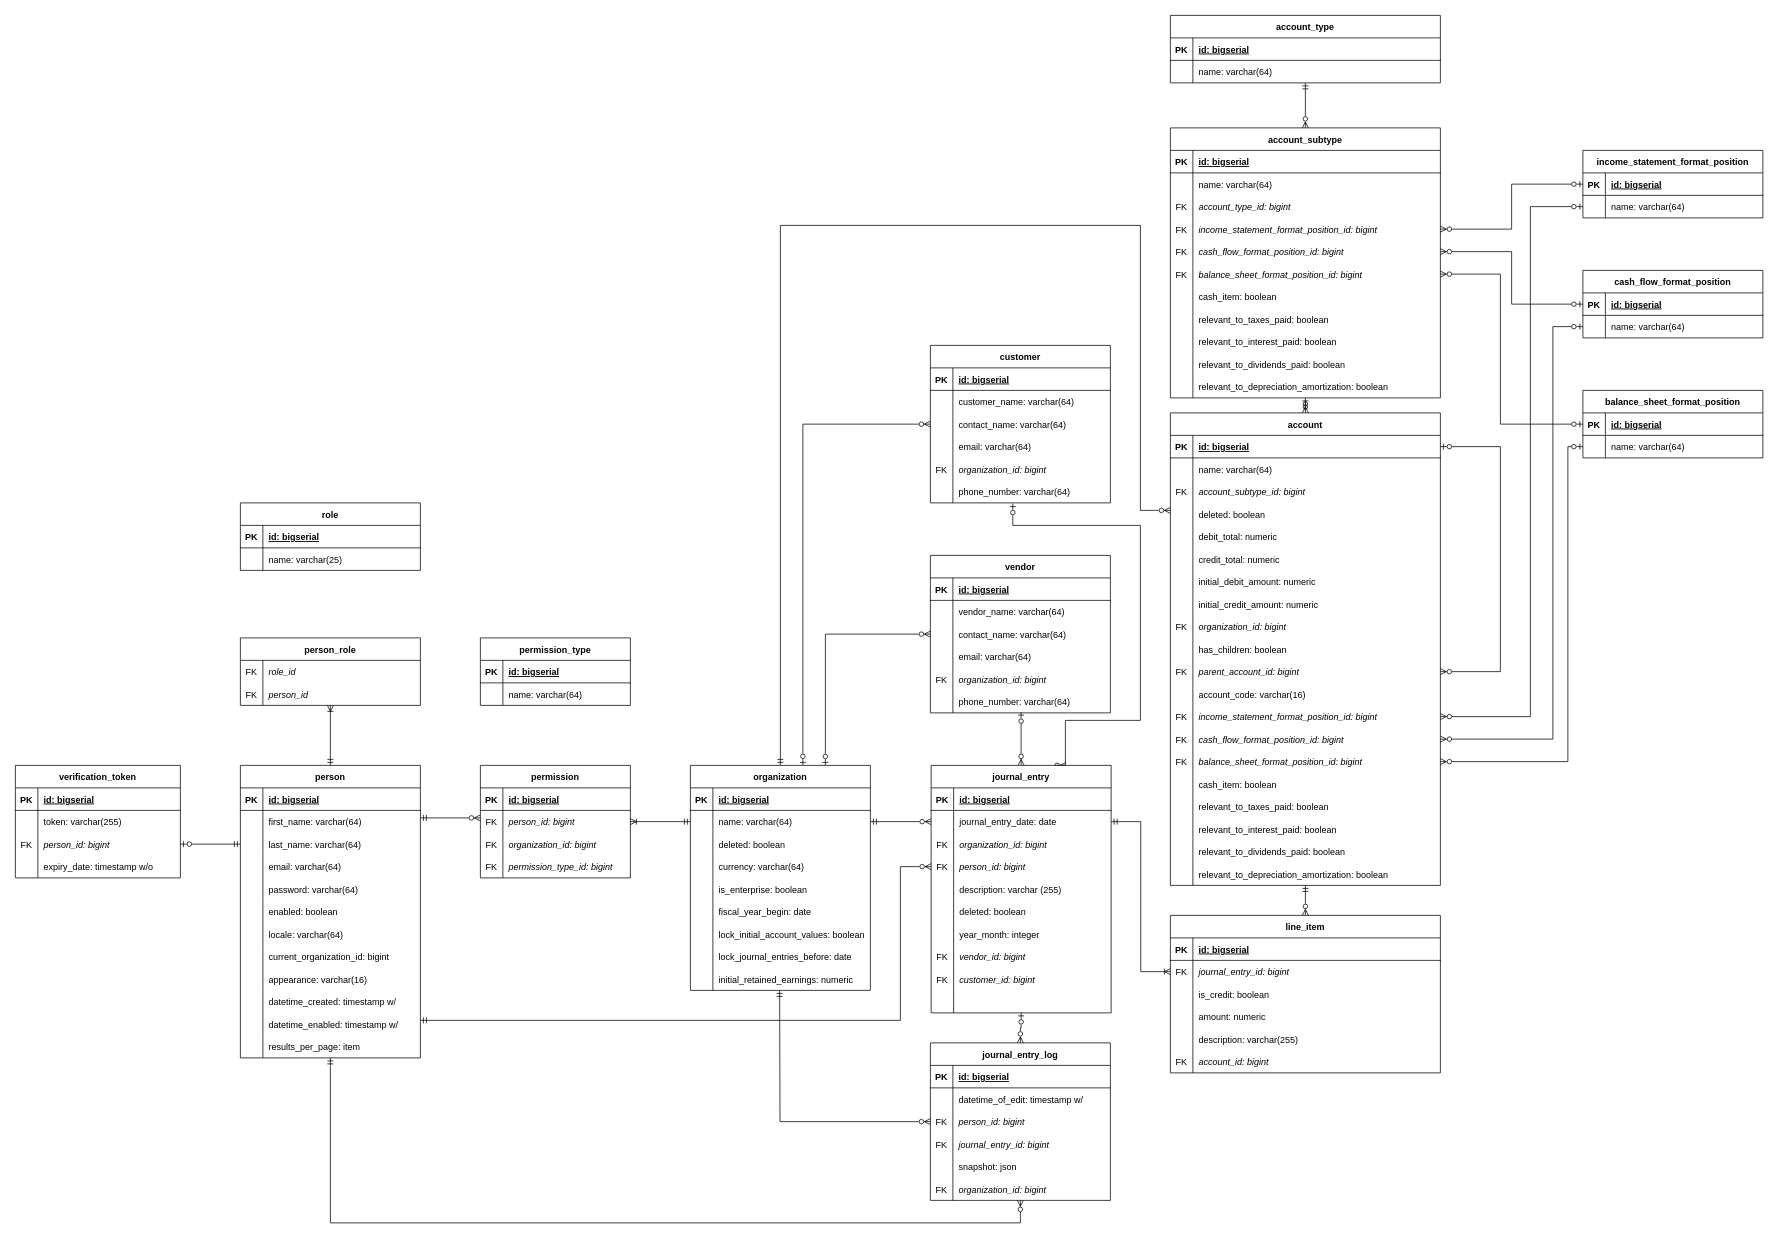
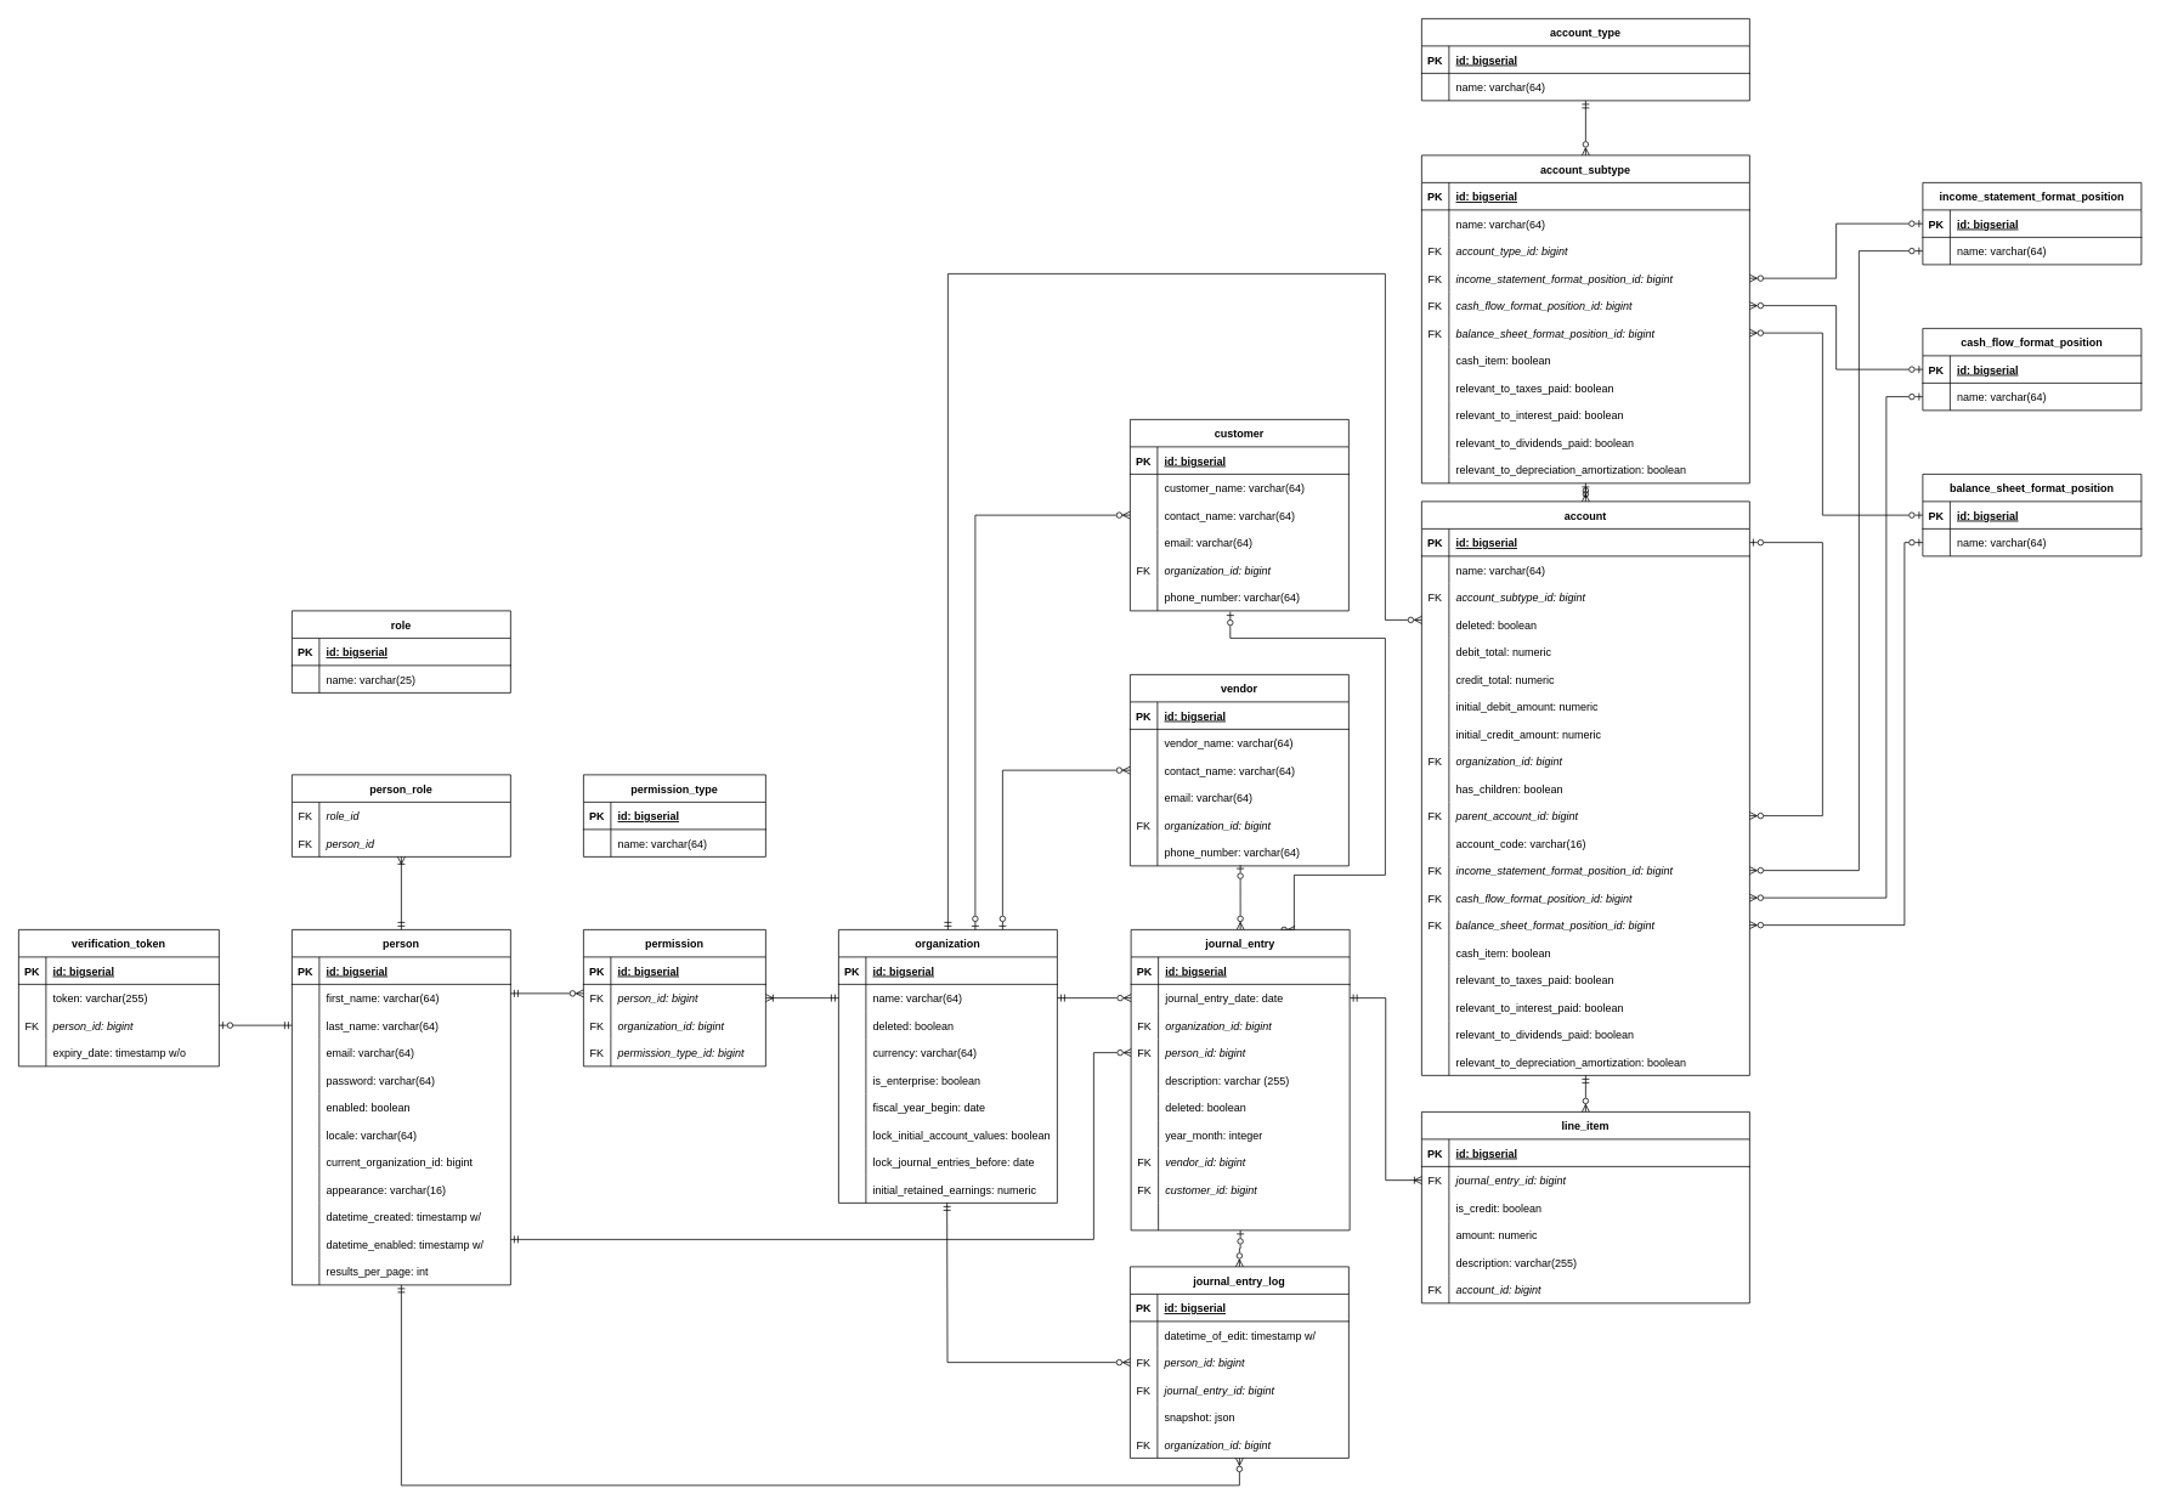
- <mxCell id="51" value="results_per_page: item" style="shape=partialRectangle;connectable=0;fillColor=none;top=0;left=0;bottom=0;right=0;align=left;spacingLeft=6;overflow=hidden;" parent="49" vertex="1"><mxGeometry x="30" width="210" height="30" as="geometry"><mxRectangle width="210" height="30" as="alternateBounds" /></mxGeometry></mxCell>
+ <mxCell id="51" value="results_per_page: int" style="shape=partialRectangle;connectable=0;fillColor=none;top=0;left=0;bottom=0;right=0;align=left;spacingLeft=6;overflow=hidden;" parent="49" vertex="1"><mxGeometry x="30" width="210" height="30" as="geometry"><mxRectangle width="210" height="30" as="alternateBounds" /></mxGeometry></mxCell>
